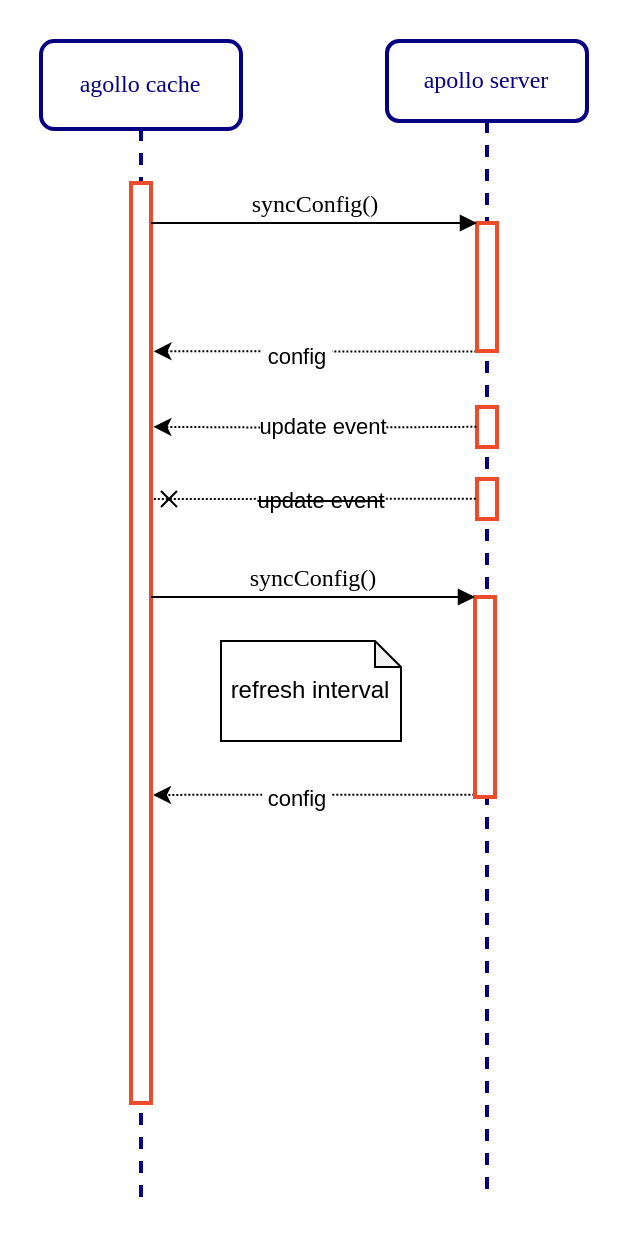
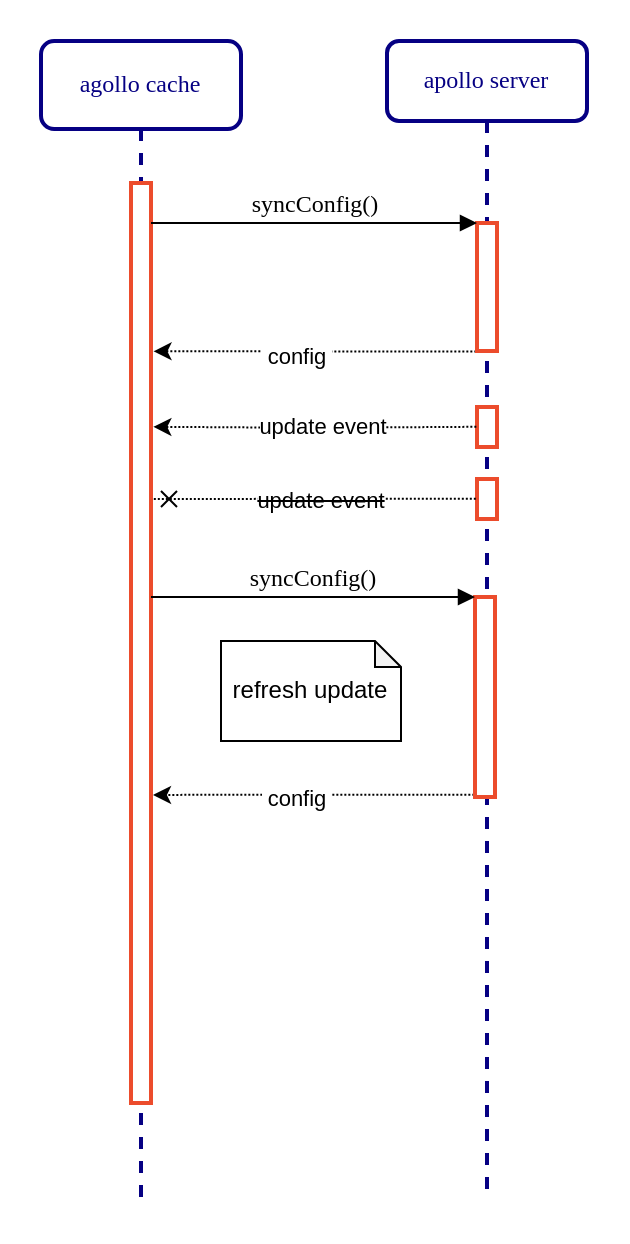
- <mxCell id="16" value="refresh interval" style="shape=note;whiteSpace=wrap;html=1;backgroundOutline=1;darkOpacity=0.05;size=13;" parent="1" vertex="1"><mxGeometry x="110" y="320" width="90" height="50" as="geometry" /></mxCell>
+ <mxCell id="16" value="refresh update" style="shape=note;whiteSpace=wrap;html=1;backgroundOutline=1;darkOpacity=0.05;size=13;" parent="1" vertex="1"><mxGeometry x="110" y="320" width="90" height="50" as="geometry" /></mxCell>
